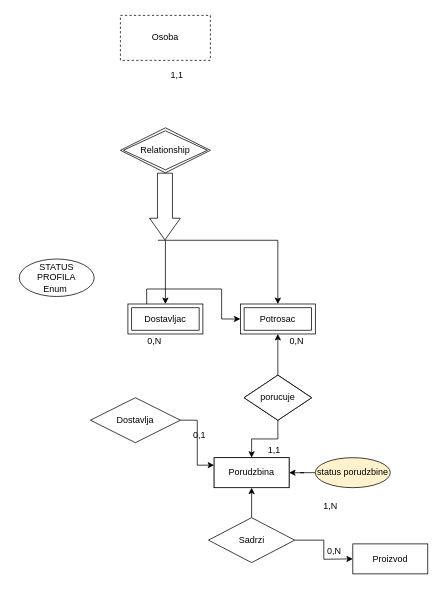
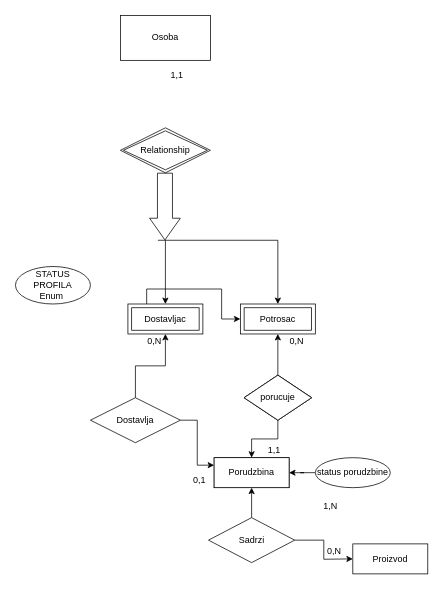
- <mxCell id="2" value="Osoba&lt;br&gt;" style="rounded=0;whiteSpace=wrap;html=1;dashed=1;" parent="1" vertex="1"><mxGeometry x="160" y="20" width="120" height="60" as="geometry" /></mxCell>
+ <mxCell id="2" value="Osoba&lt;br&gt;" style="rounded=0;whiteSpace=wrap;html=1;" parent="1" vertex="1"><mxGeometry x="160" y="20" width="120" height="60" as="geometry" /></mxCell>
- <mxCell id="11" value="STATUS PROFILA&lt;br&gt;Enum&amp;nbsp;&lt;br&gt;" style="ellipse;whiteSpace=wrap;html=1;" parent="1" vertex="1"><mxGeometry x="25" y="345" width="100" height="50" as="geometry" /></mxCell>
+ <mxCell id="11" value="STATUS PROFILA&lt;br&gt;Enum&amp;nbsp;&lt;br&gt;" style="ellipse;whiteSpace=wrap;html=1;" parent="1" vertex="1"><mxGeometry x="20" y="355" width="100" height="50" as="geometry" /></mxCell>
+ <mxCell id="27" style="edgeStyle=orthogonalEdgeStyle;rounded=0;orthogonalLoop=1;jettySize=auto;html=1;exitX=0.5;exitY=0;exitDx=0;exitDy=0;" parent="1" source="29" target="6" edge="1"><mxGeometry relative="1" as="geometry"><mxPoint x="200" y="480" as="targetPoint" /></mxGeometry></mxCell>
- <mxCell id="31" value="0,1" style="text;html=1;align=center;verticalAlign=middle;resizable=0;points=[];autosize=1;strokeColor=none;fillColor=none;" parent="1" vertex="1"><mxGeometry x="250" y="570" width="30" height="20" as="geometry" /></mxCell>
+ <mxCell id="31" value="0,1" style="text;html=1;align=center;verticalAlign=middle;resizable=0;points=[];autosize=1;strokeColor=none;fillColor=none;" parent="1" vertex="1"><mxGeometry x="250" y="630" width="30" height="20" as="geometry" /></mxCell>
- <mxCell id="33" value="status porudzbine" style="ellipse;whiteSpace=wrap;html=1;align=center;fillColor=#fff2cc;" parent="1" vertex="1"><mxGeometry x="420" y="610" width="100" height="40" as="geometry" /></mxCell>
+ <mxCell id="33" value="status porudzbine" style="ellipse;whiteSpace=wrap;html=1;align=center;" parent="1" vertex="1"><mxGeometry x="420" y="610" width="100" height="40" as="geometry" /></mxCell>
